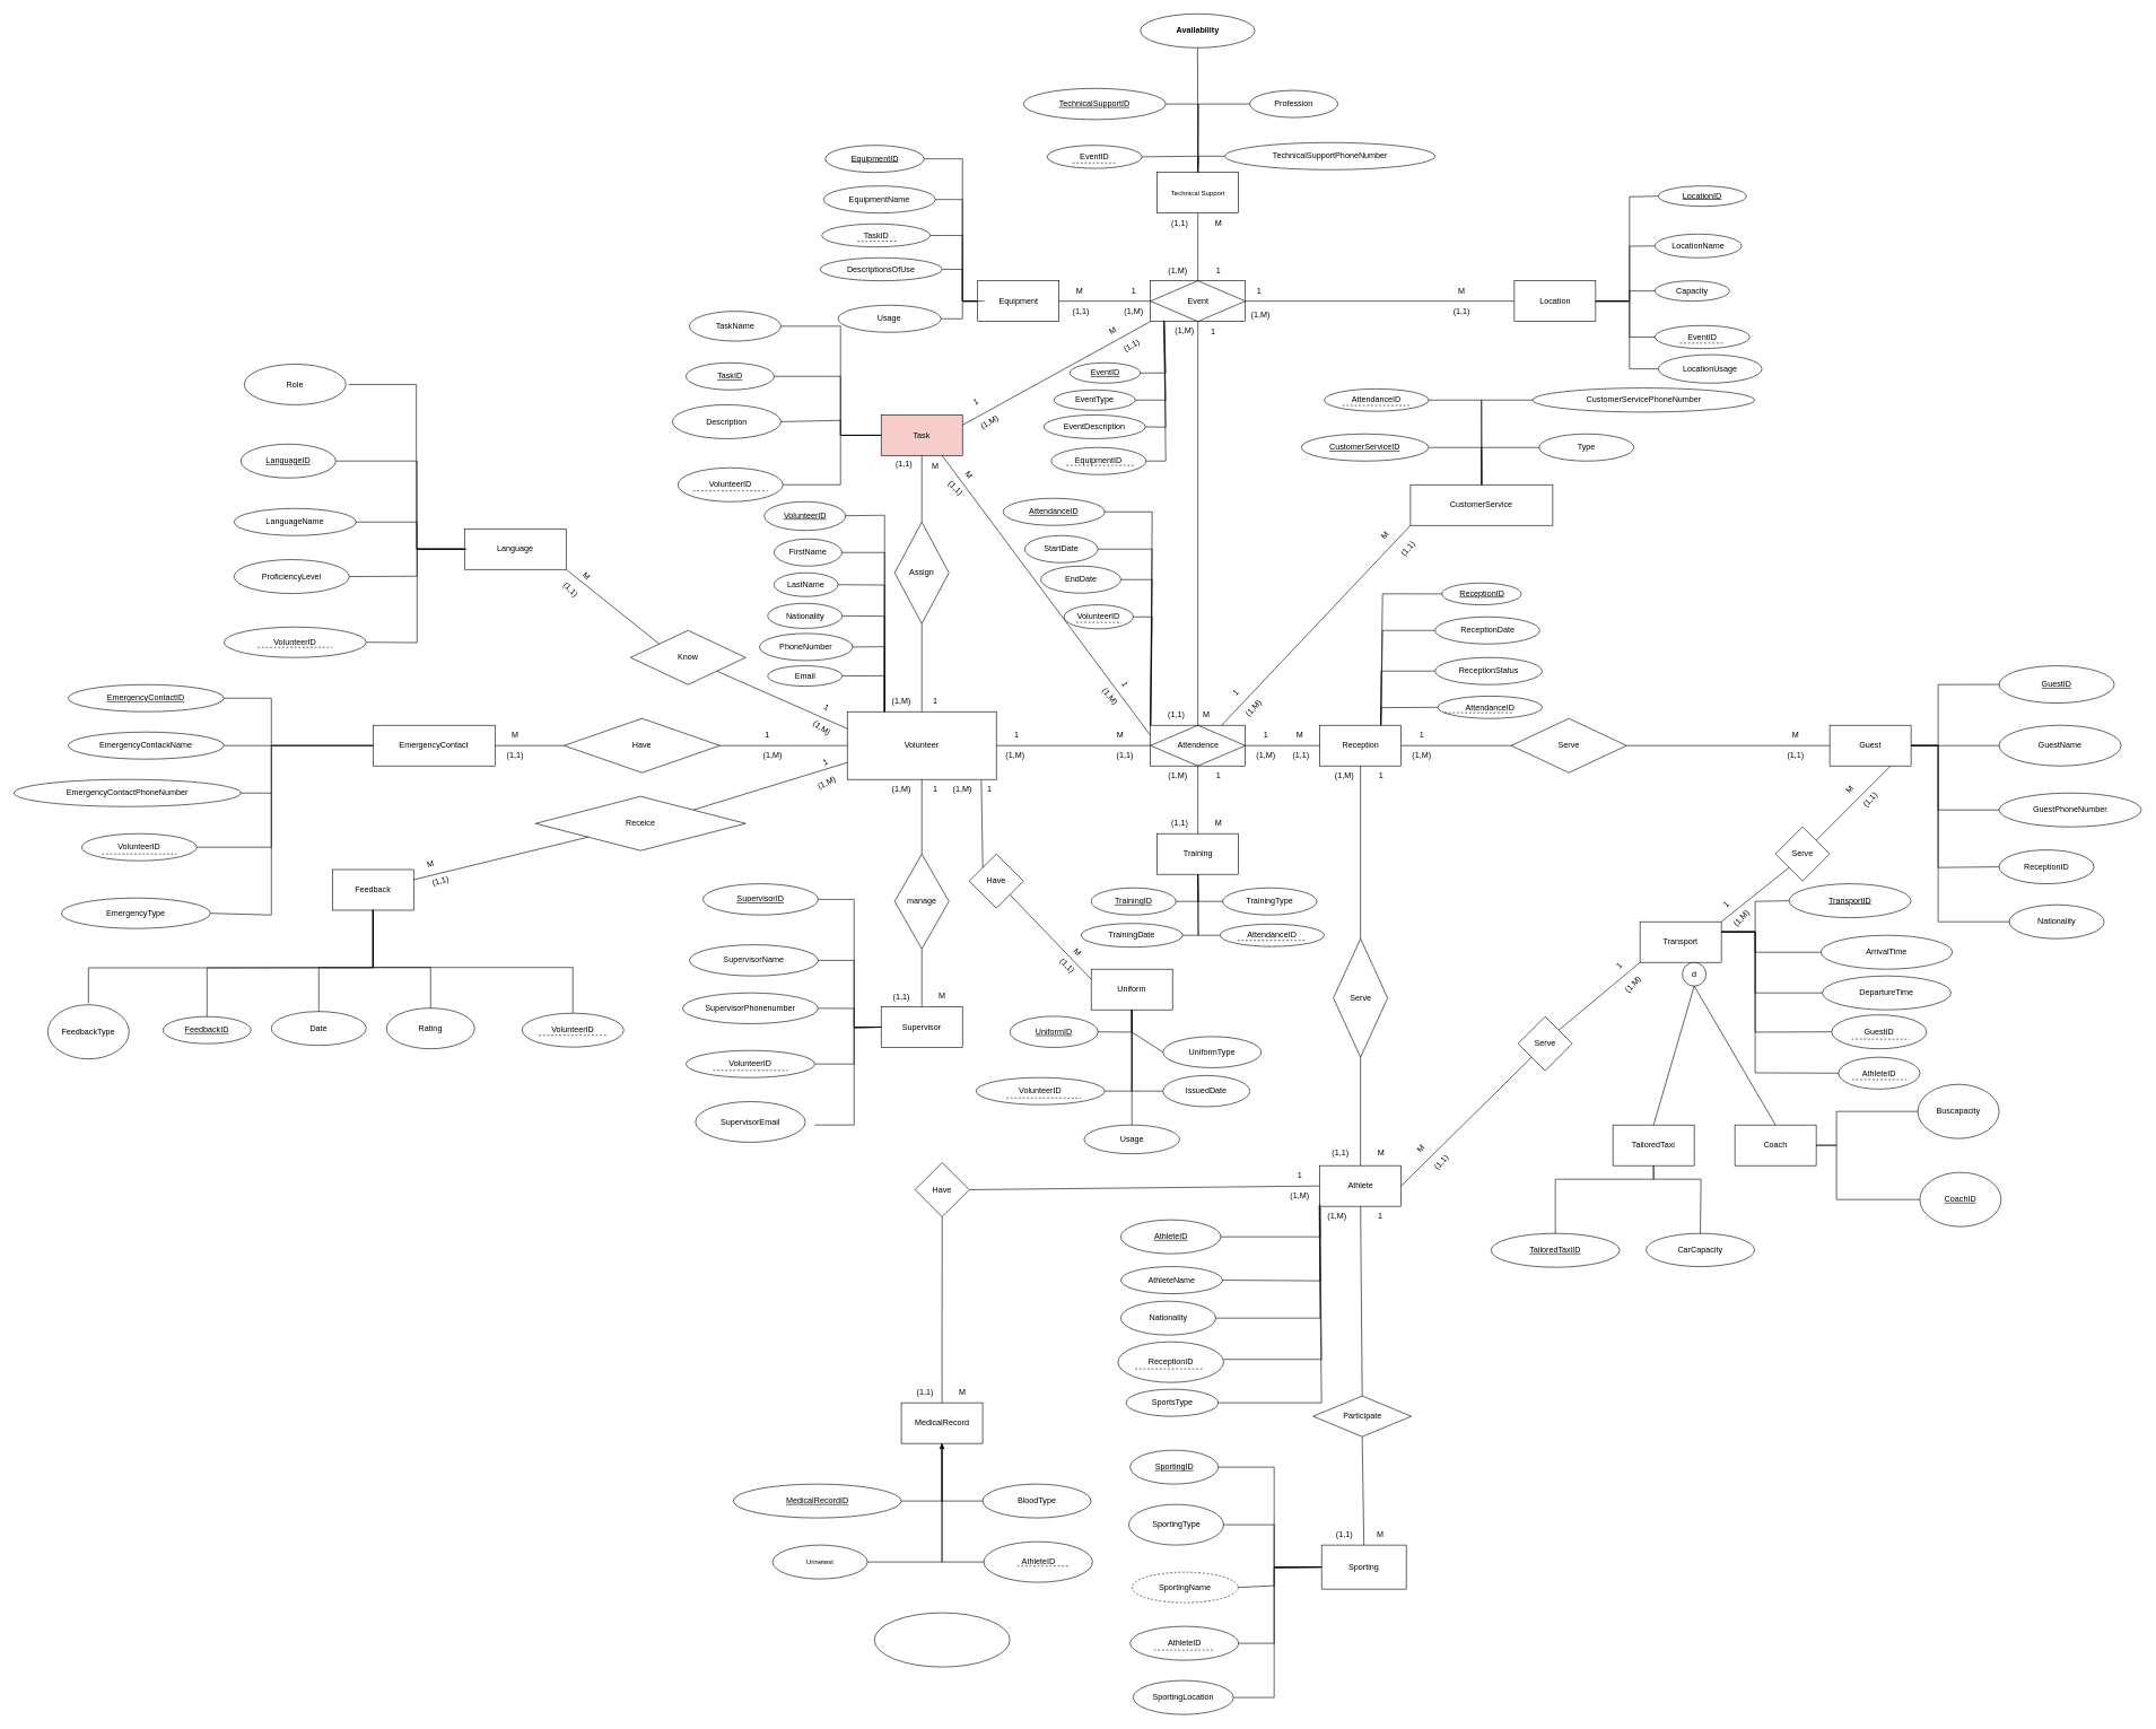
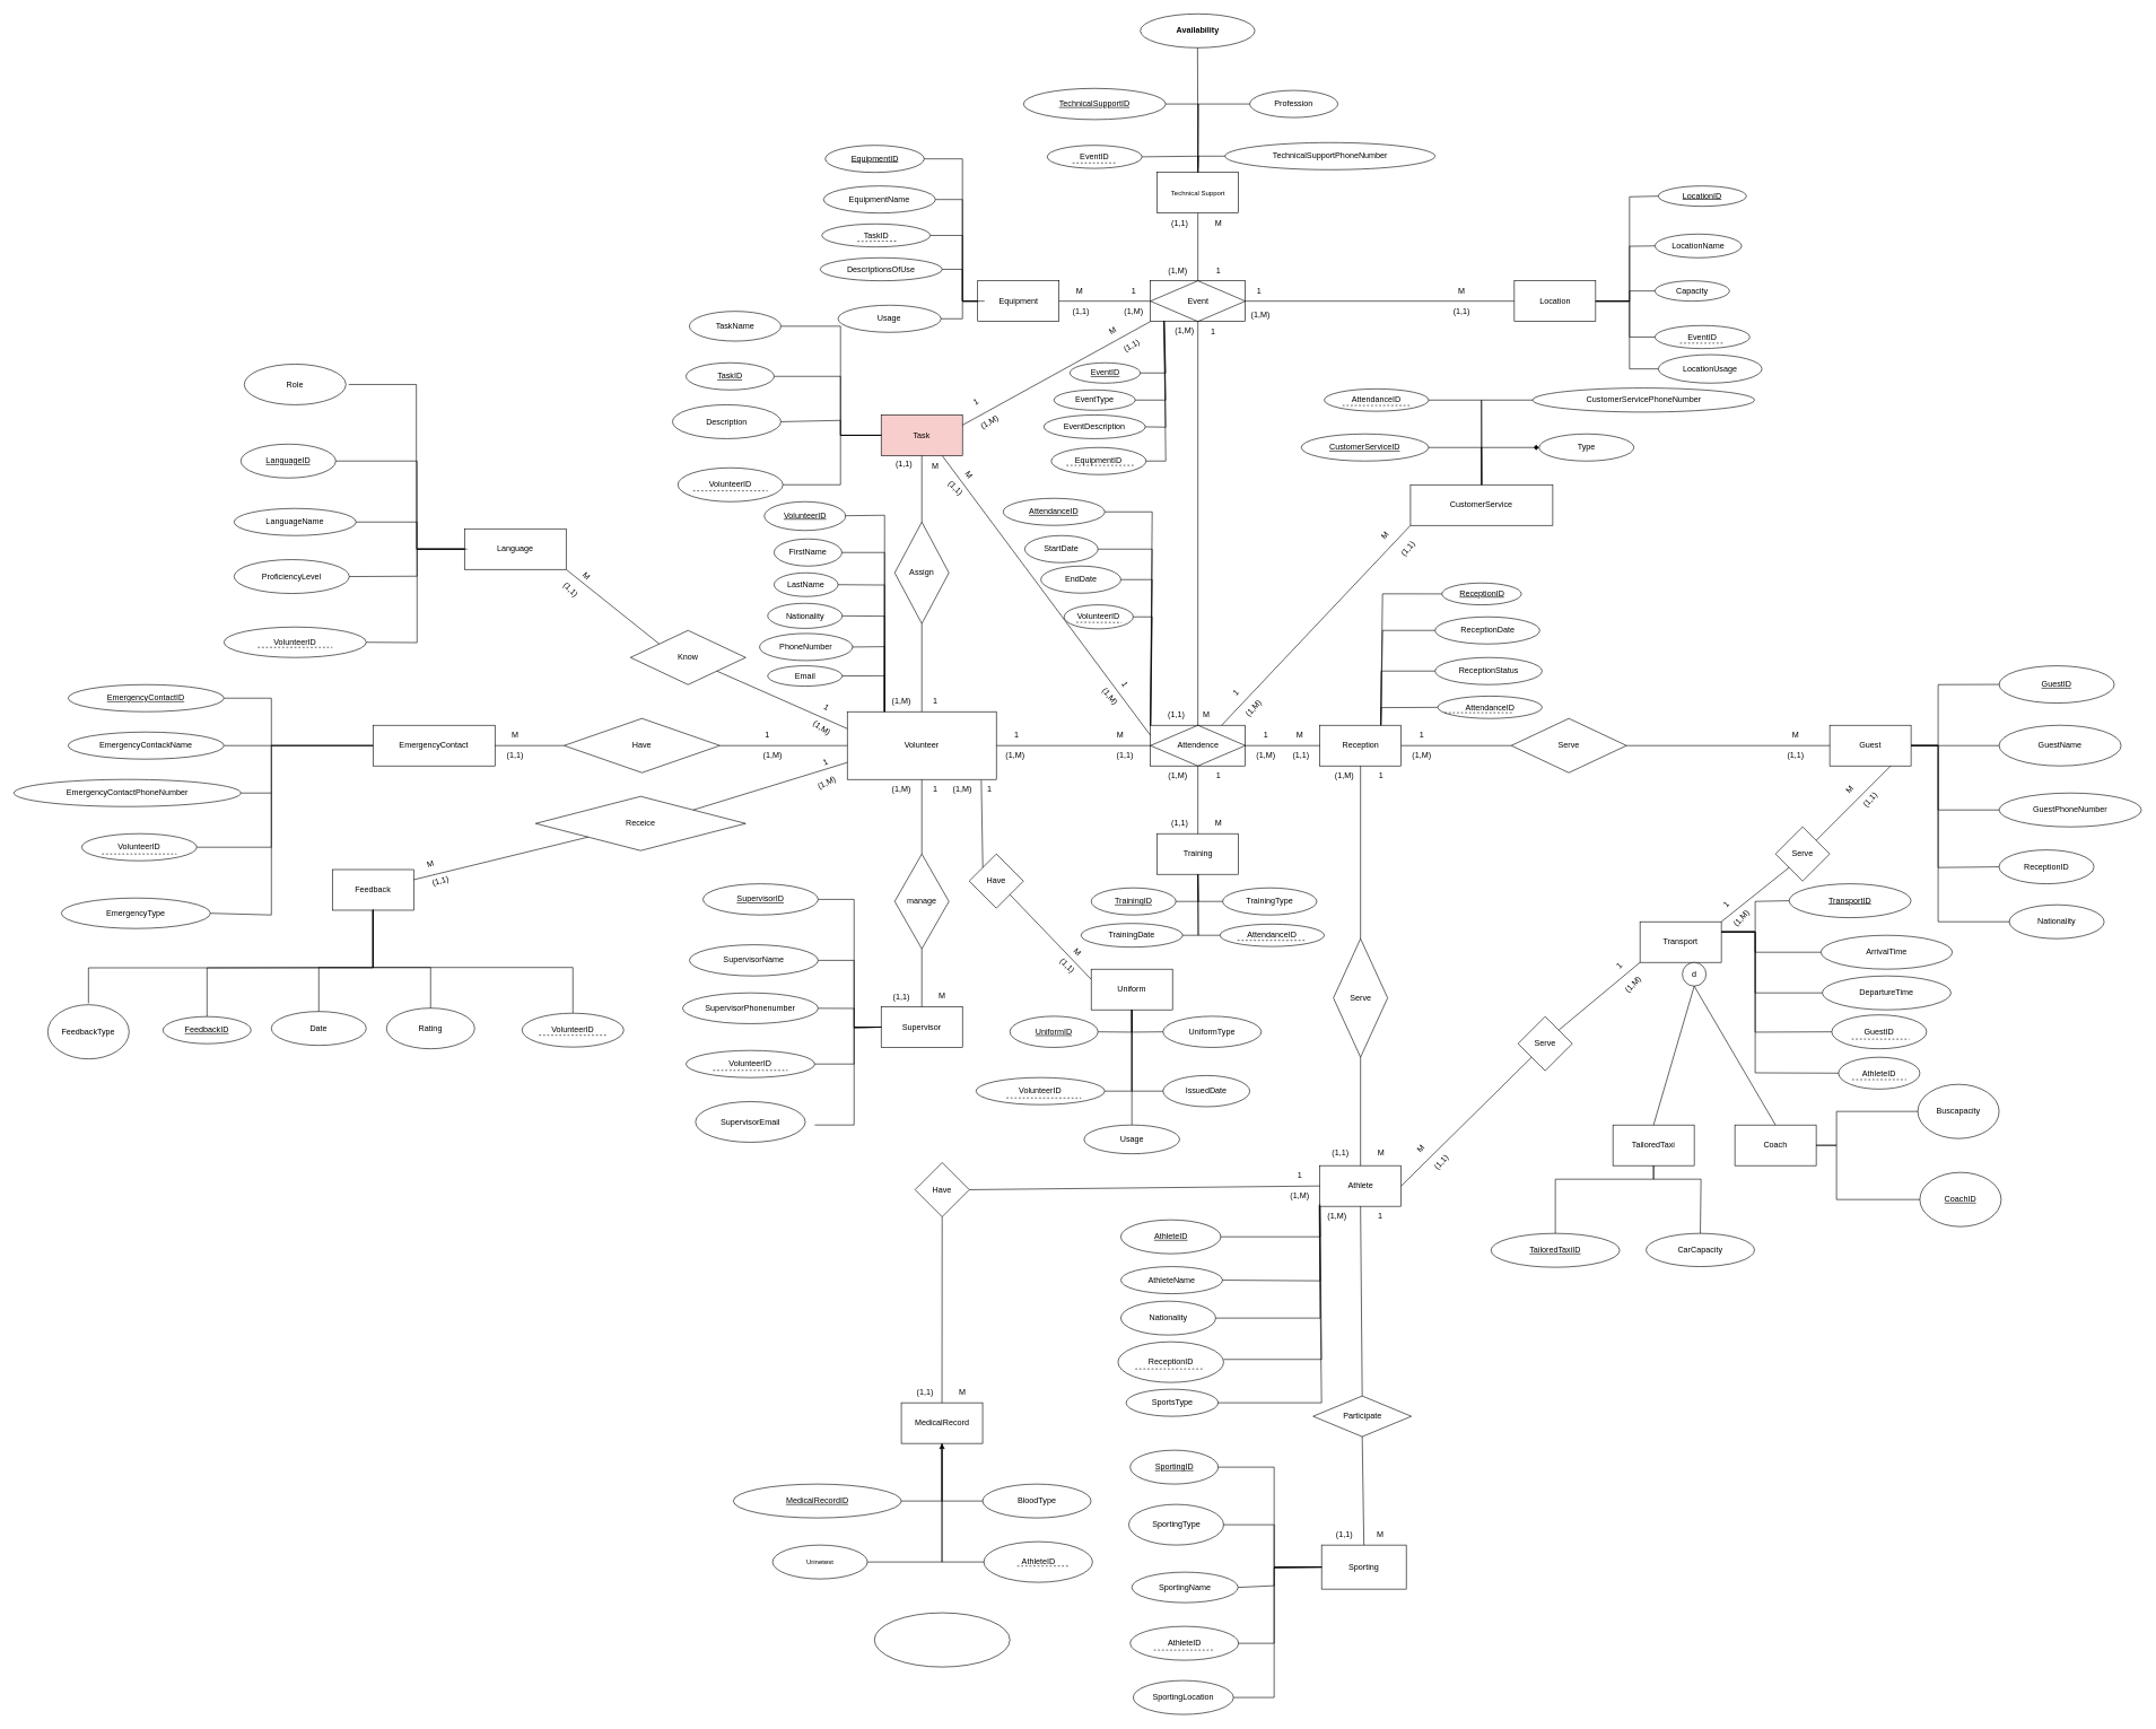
- <mxCell id="207" value="" style="endArrow=none;html=1;rounded=0;exitX=0.5;exitY=0;exitDx=0;exitDy=0;entryX=0;entryY=0.5;entryDx=0;entryDy=0;" parent="1" source="28" target="131" edge="1"><mxGeometry width="50" height="50" relative="1" as="geometry"><mxPoint x="2221" y="530" as="sourcePoint" /><mxPoint x="2271" y="480" as="targetPoint" /><Array as="points"><mxPoint x="2186" y="660" /></Array></mxGeometry></mxCell>
+ <mxCell id="207" value="" style="endArrow=diamond;html=1;rounded=0;exitX=0.5;exitY=0;exitDx=0;exitDy=0;entryX=0;entryY=0.5;entryDx=0;entryDy=0;" parent="1" source="28" target="131" edge="1"><mxGeometry width="50" height="50" relative="1" as="geometry"><mxPoint x="2221" y="530" as="sourcePoint" /><mxPoint x="2271" y="480" as="targetPoint" /><Array as="points"><mxPoint x="2186" y="660" /></Array></mxGeometry></mxCell>
- <mxCell id="141" value="UniformType" style="ellipse;whiteSpace=wrap;html=1;" parent="1" vertex="1"><mxGeometry x="1716" y="1529.5" width="145" height="46" as="geometry" /></mxCell>
+ <mxCell id="141" value="UniformType" style="ellipse;whiteSpace=wrap;html=1;" parent="1" vertex="1"><mxGeometry x="1716" y="1499.5" width="145" height="46" as="geometry" /></mxCell>
- <mxCell id="234" value="SportingName" style="ellipse;whiteSpace=wrap;html=1;dashed=1;" parent="1" vertex="1"><mxGeometry x="1670" y="2320" width="156.75" height="45" as="geometry" /></mxCell>
+ <mxCell id="234" value="SportingName" style="ellipse;whiteSpace=wrap;html=1;" parent="1" vertex="1"><mxGeometry x="1670" y="2320" width="156.75" height="45" as="geometry" /></mxCell>
